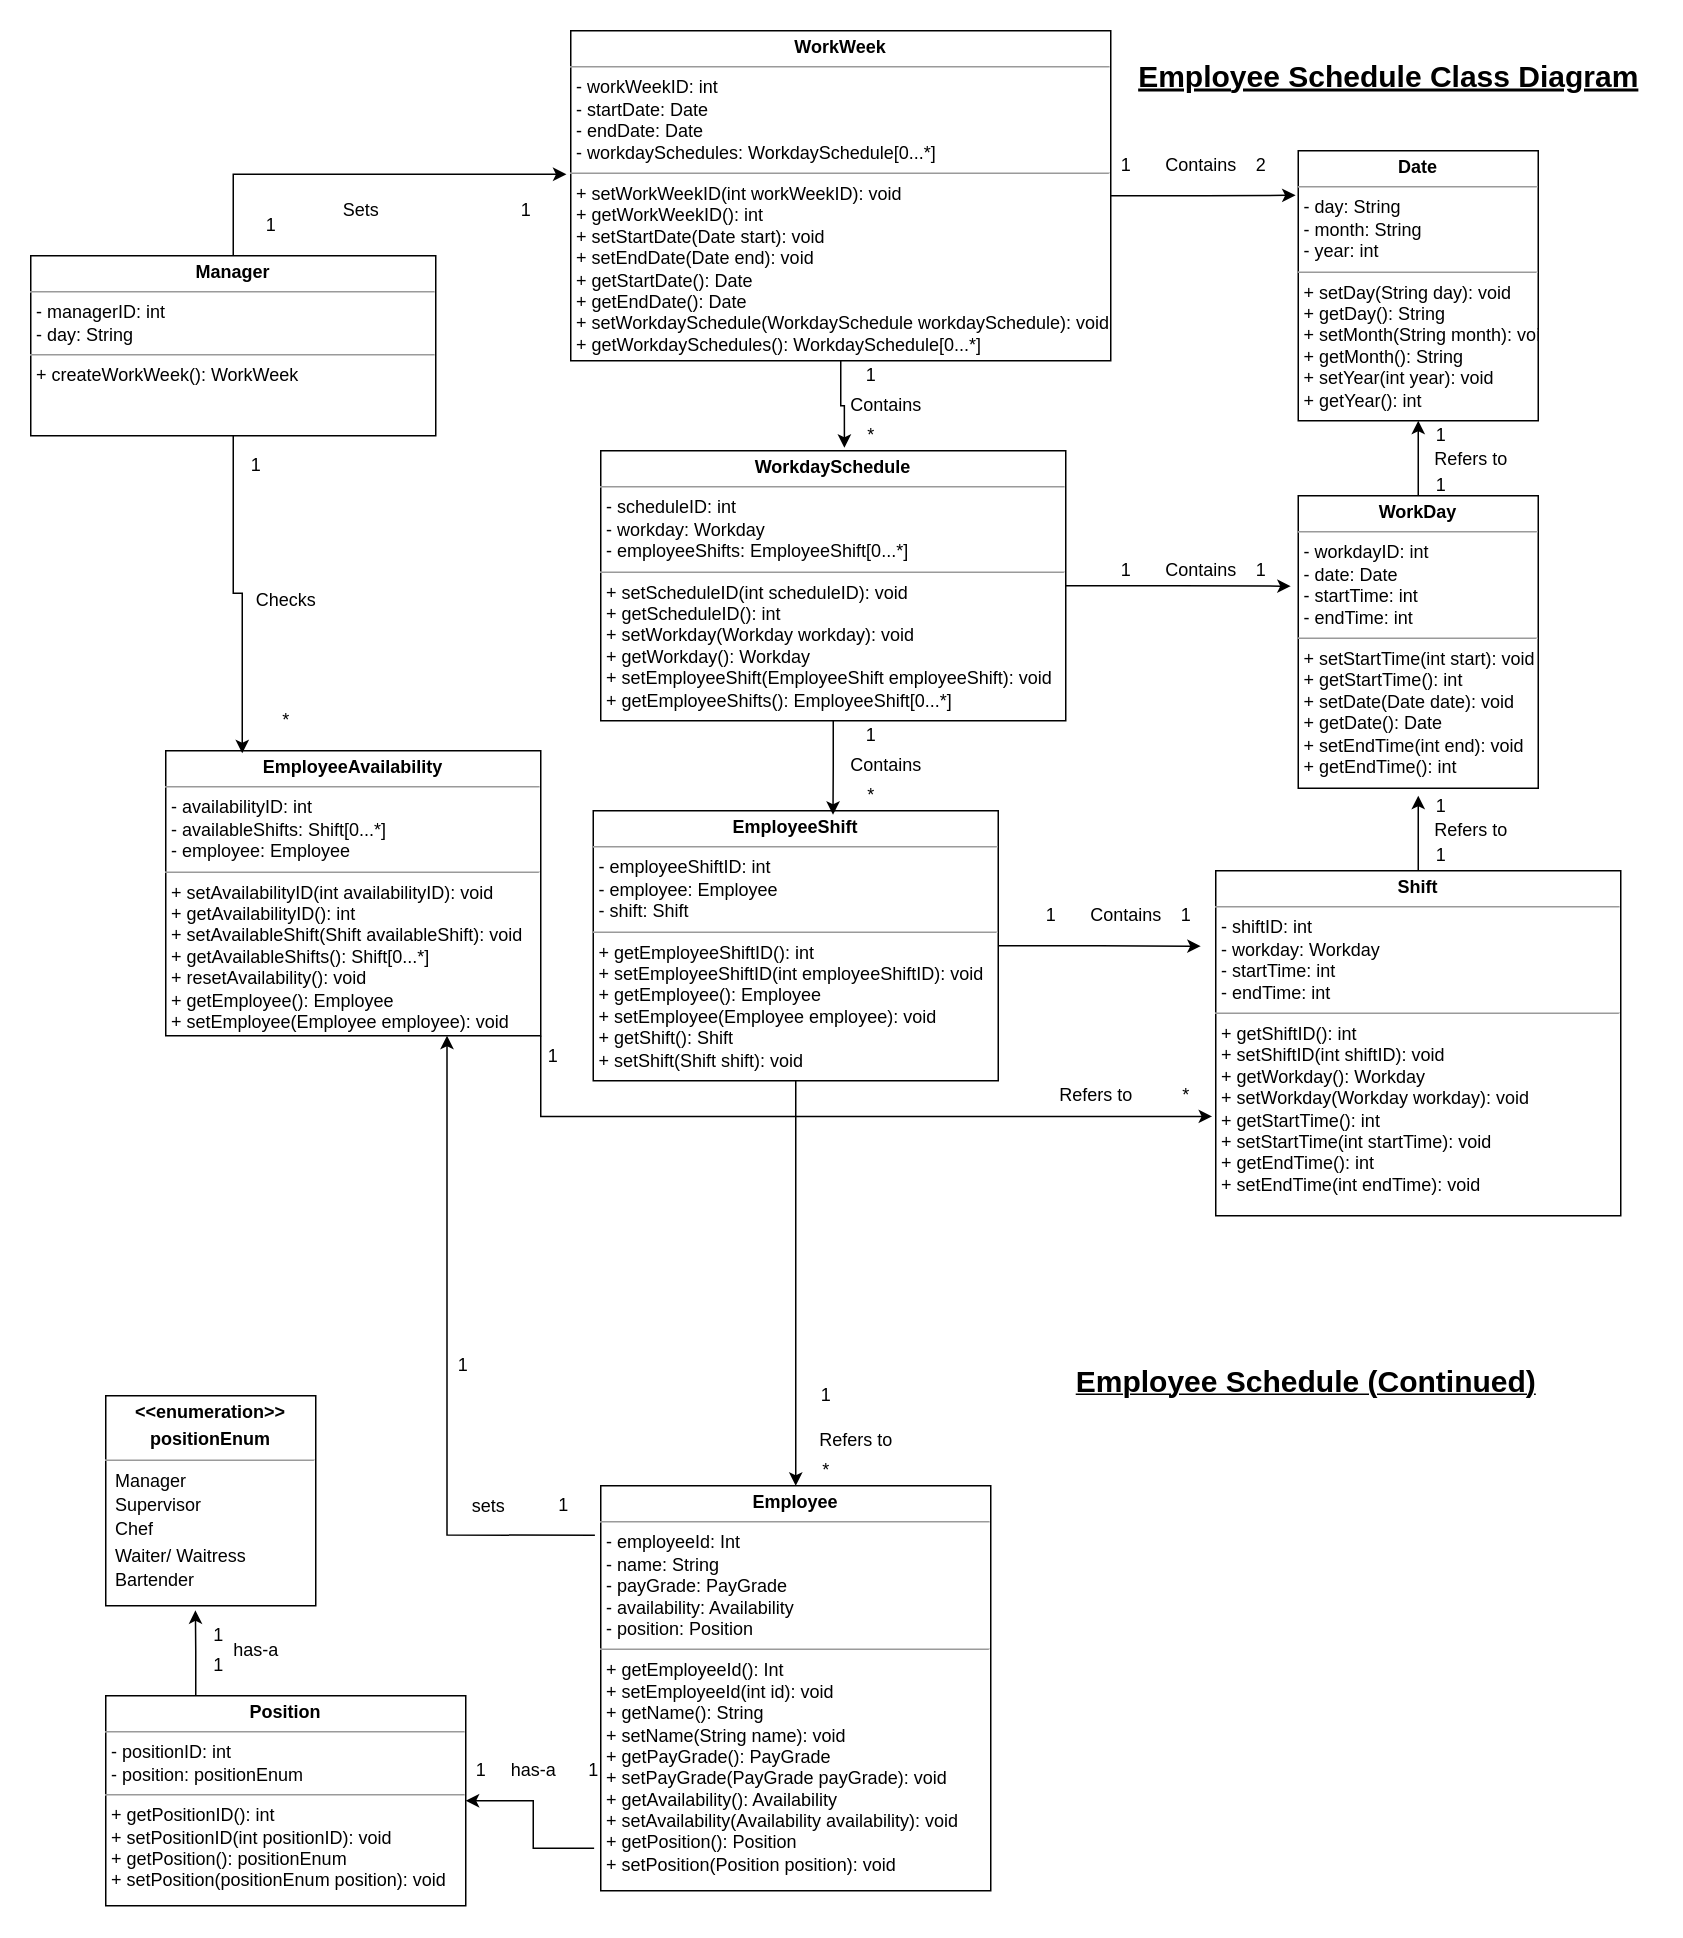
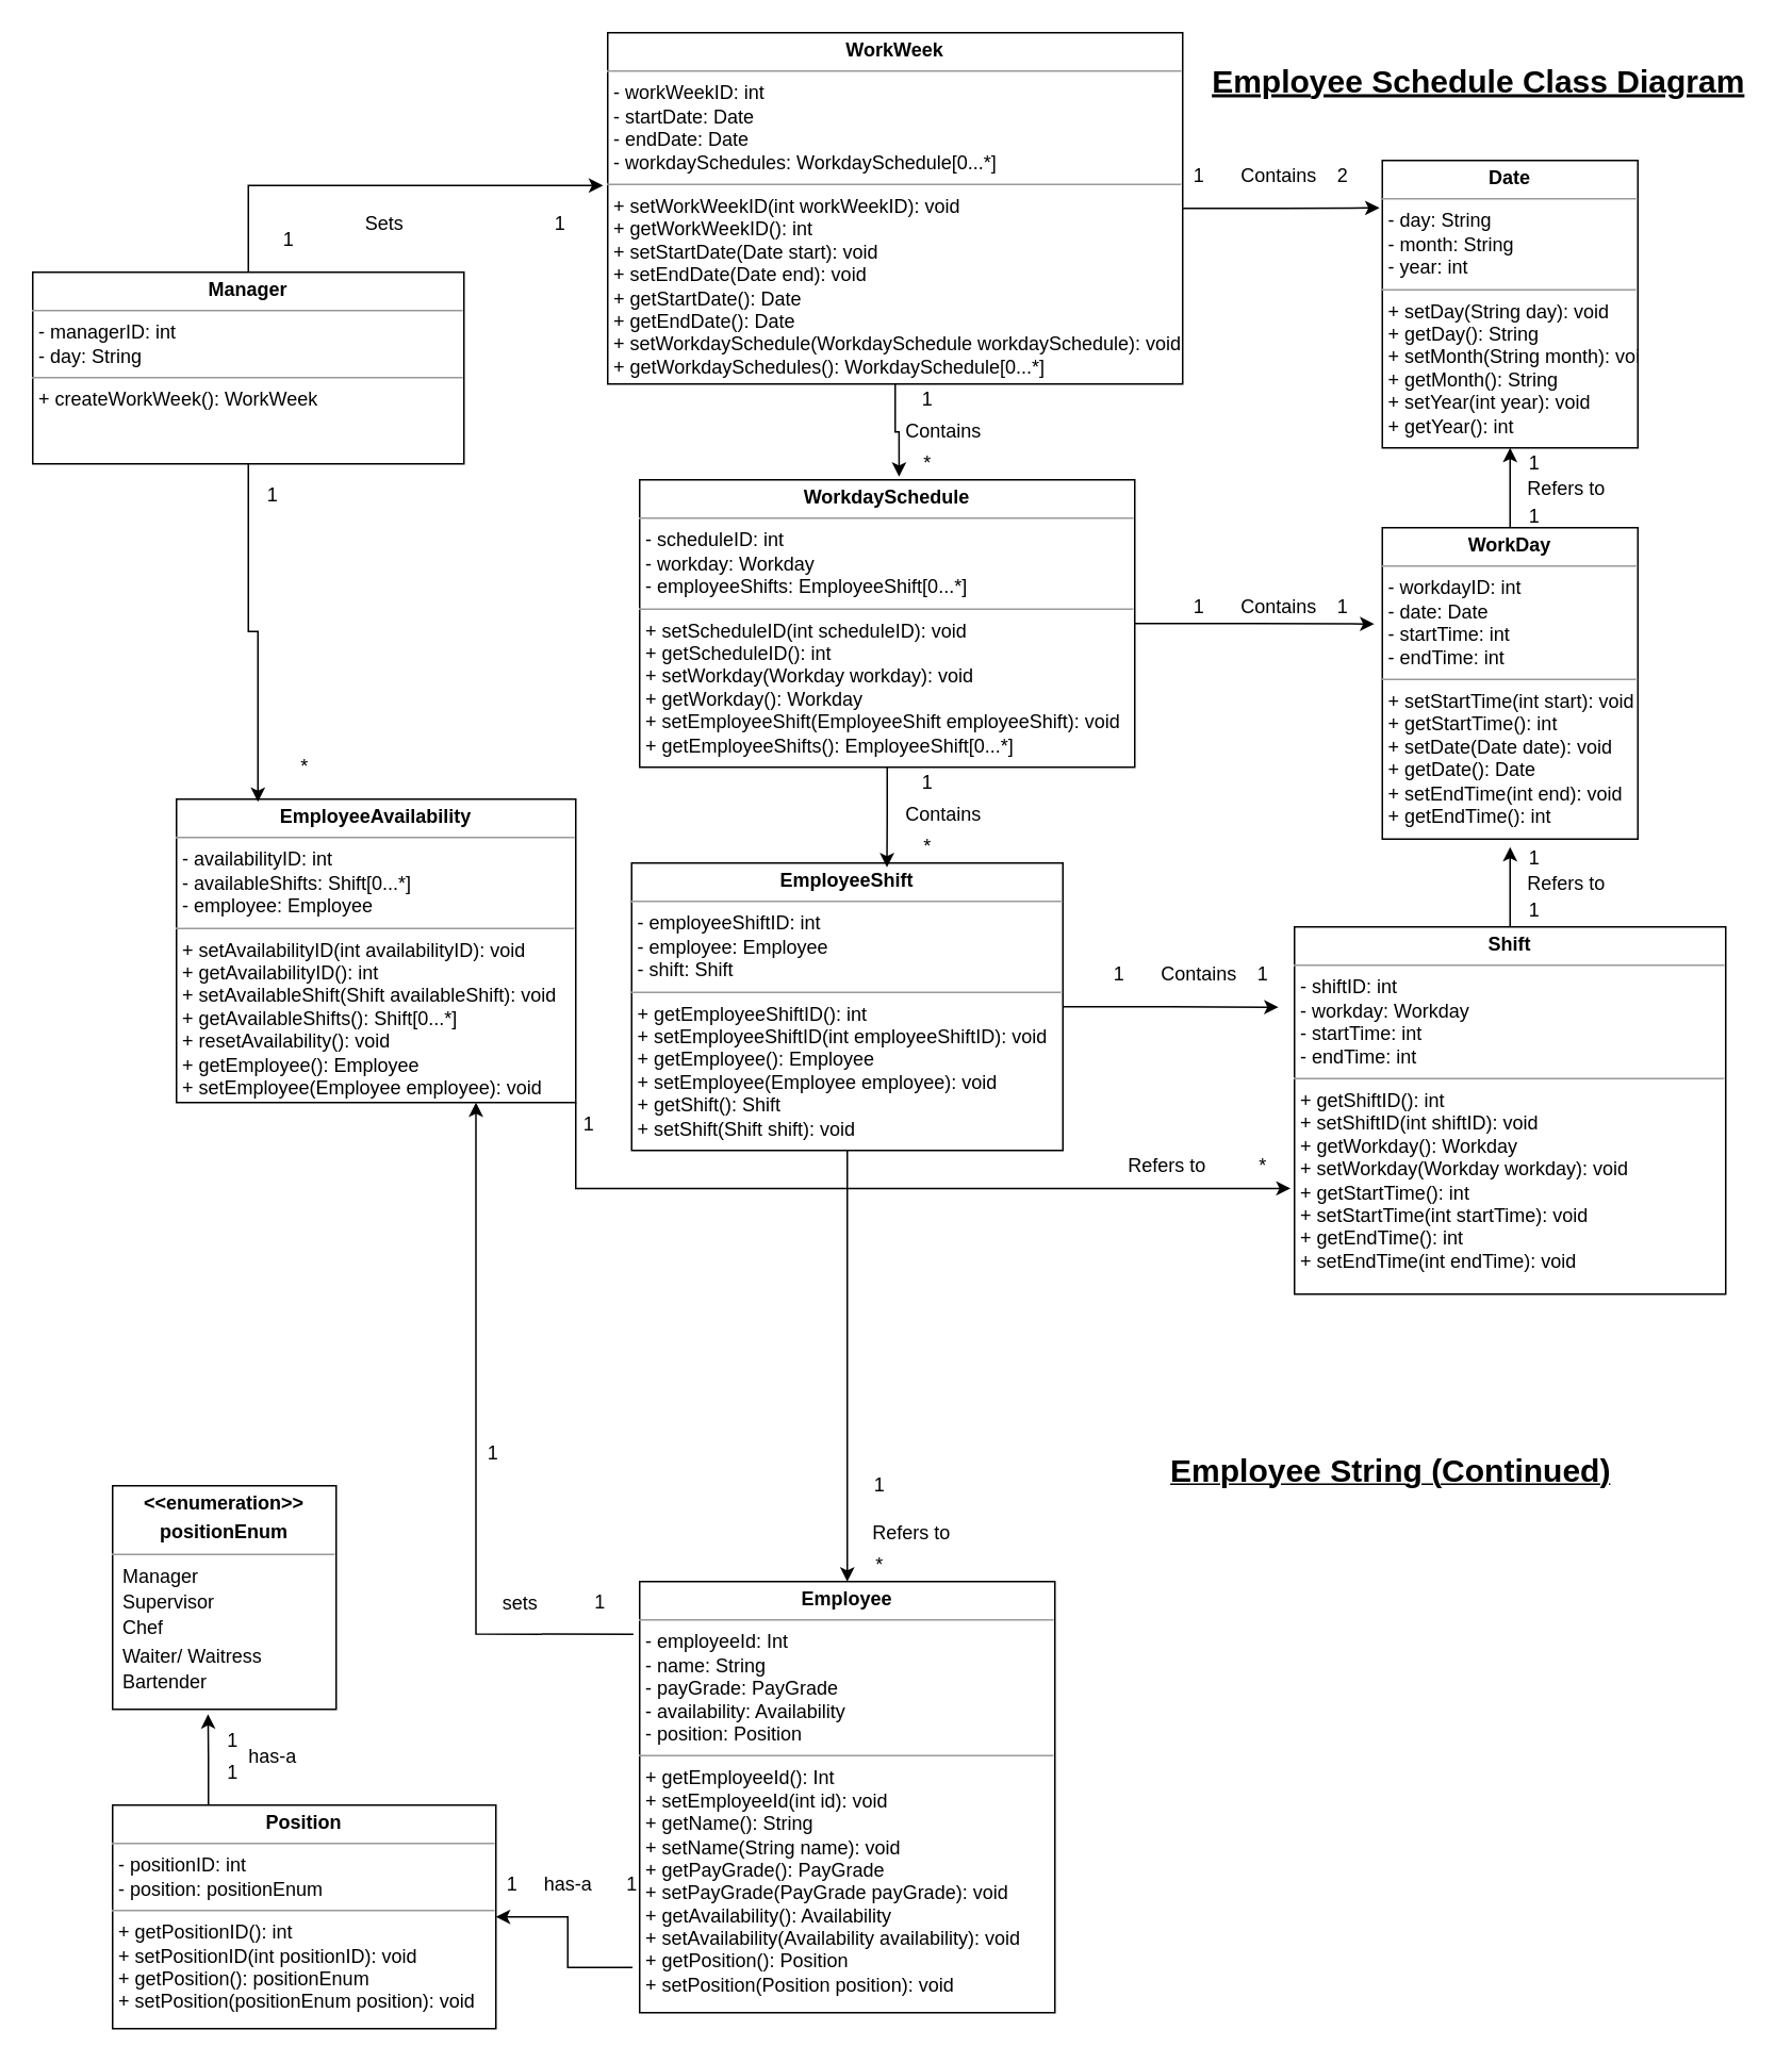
- <mxCell id="24" value="Checks" style="text;html=1;align=center;verticalAlign=middle;resizable=0;points=[];autosize=1;strokeColor=none;fillColor=none;" vertex="1" parent="2"><mxGeometry x="140" y="370" width="60" height="20" as="geometry" /></mxCell>
- <mxCell id="72" value="&lt;b&gt;&lt;u&gt;&lt;font style=&quot;font-size: 20px&quot;&gt;Employee Schedule (Continued)&lt;/font&gt;&lt;/u&gt;&lt;/b&gt;" style="text;html=1;align=center;verticalAlign=middle;resizable=0;points=[];autosize=1;strokeColor=none;fillColor=none;" vertex="1" parent="1"><mxGeometry x="710" y="910" width="320" height="20" as="geometry" /></mxCell>
+ <mxCell id="72" value="&lt;b&gt;&lt;u&gt;&lt;font style=&quot;font-size: 20px&quot;&gt;Employee String (Continued)&lt;/font&gt;&lt;/u&gt;&lt;/b&gt;" style="text;html=1;align=center;verticalAlign=middle;resizable=0;points=[];autosize=1;strokeColor=none;fillColor=none;" vertex="1" parent="1"><mxGeometry x="710" y="910" width="320" height="20" as="geometry" /></mxCell>
